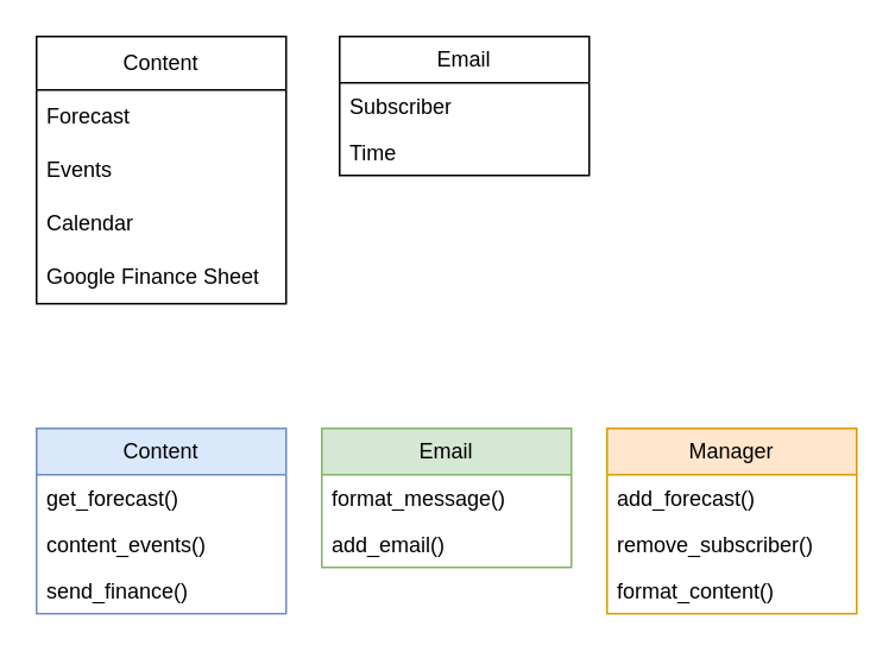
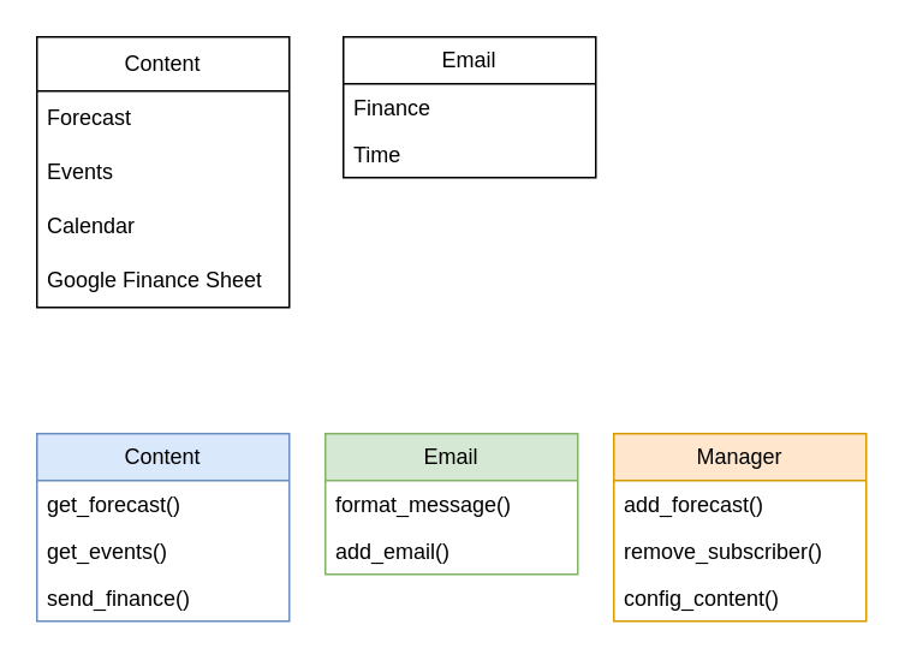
- <mxCell id="3" value="Subscriber" style="text;strokeColor=none;fillColor=none;align=left;verticalAlign=top;spacingLeft=4;spacingRight=4;overflow=hidden;rotatable=0;points=[[0,0.5],[1,0.5]];portConstraint=eastwest;whiteSpace=wrap;html=1;" vertex="1" parent="2"><mxGeometry y="26" width="140" height="26" as="geometry" /></mxCell>
+ <mxCell id="3" value="Finance" style="text;strokeColor=none;fillColor=none;align=left;verticalAlign=top;spacingLeft=4;spacingRight=4;overflow=hidden;rotatable=0;points=[[0,0.5],[1,0.5]];portConstraint=eastwest;whiteSpace=wrap;html=1;" vertex="1" parent="2"><mxGeometry y="26" width="140" height="26" as="geometry" /></mxCell>
- <mxCell id="12" value="content_events()" style="text;strokeColor=none;fillColor=none;align=left;verticalAlign=top;spacingLeft=4;spacingRight=4;overflow=hidden;rotatable=0;points=[[0,0.5],[1,0.5]];portConstraint=eastwest;whiteSpace=wrap;html=1;" vertex="1" parent="10"><mxGeometry y="52" width="140" height="26" as="geometry" /></mxCell>
+ <mxCell id="12" value="get_events()" style="text;strokeColor=none;fillColor=none;align=left;verticalAlign=top;spacingLeft=4;spacingRight=4;overflow=hidden;rotatable=0;points=[[0,0.5],[1,0.5]];portConstraint=eastwest;whiteSpace=wrap;html=1;" vertex="1" parent="10"><mxGeometry y="52" width="140" height="26" as="geometry" /></mxCell>
- <mxCell id="20" value="format_content()" style="text;strokeColor=none;fillColor=none;align=left;verticalAlign=top;spacingLeft=4;spacingRight=4;overflow=hidden;rotatable=0;points=[[0,0.5],[1,0.5]];portConstraint=eastwest;whiteSpace=wrap;html=1;" vertex="1" parent="17"><mxGeometry y="78" width="140" height="26" as="geometry" /></mxCell>
+ <mxCell id="20" value="config_content()" style="text;strokeColor=none;fillColor=none;align=left;verticalAlign=top;spacingLeft=4;spacingRight=4;overflow=hidden;rotatable=0;points=[[0,0.5],[1,0.5]];portConstraint=eastwest;whiteSpace=wrap;html=1;" vertex="1" parent="17"><mxGeometry y="78" width="140" height="26" as="geometry" /></mxCell>
